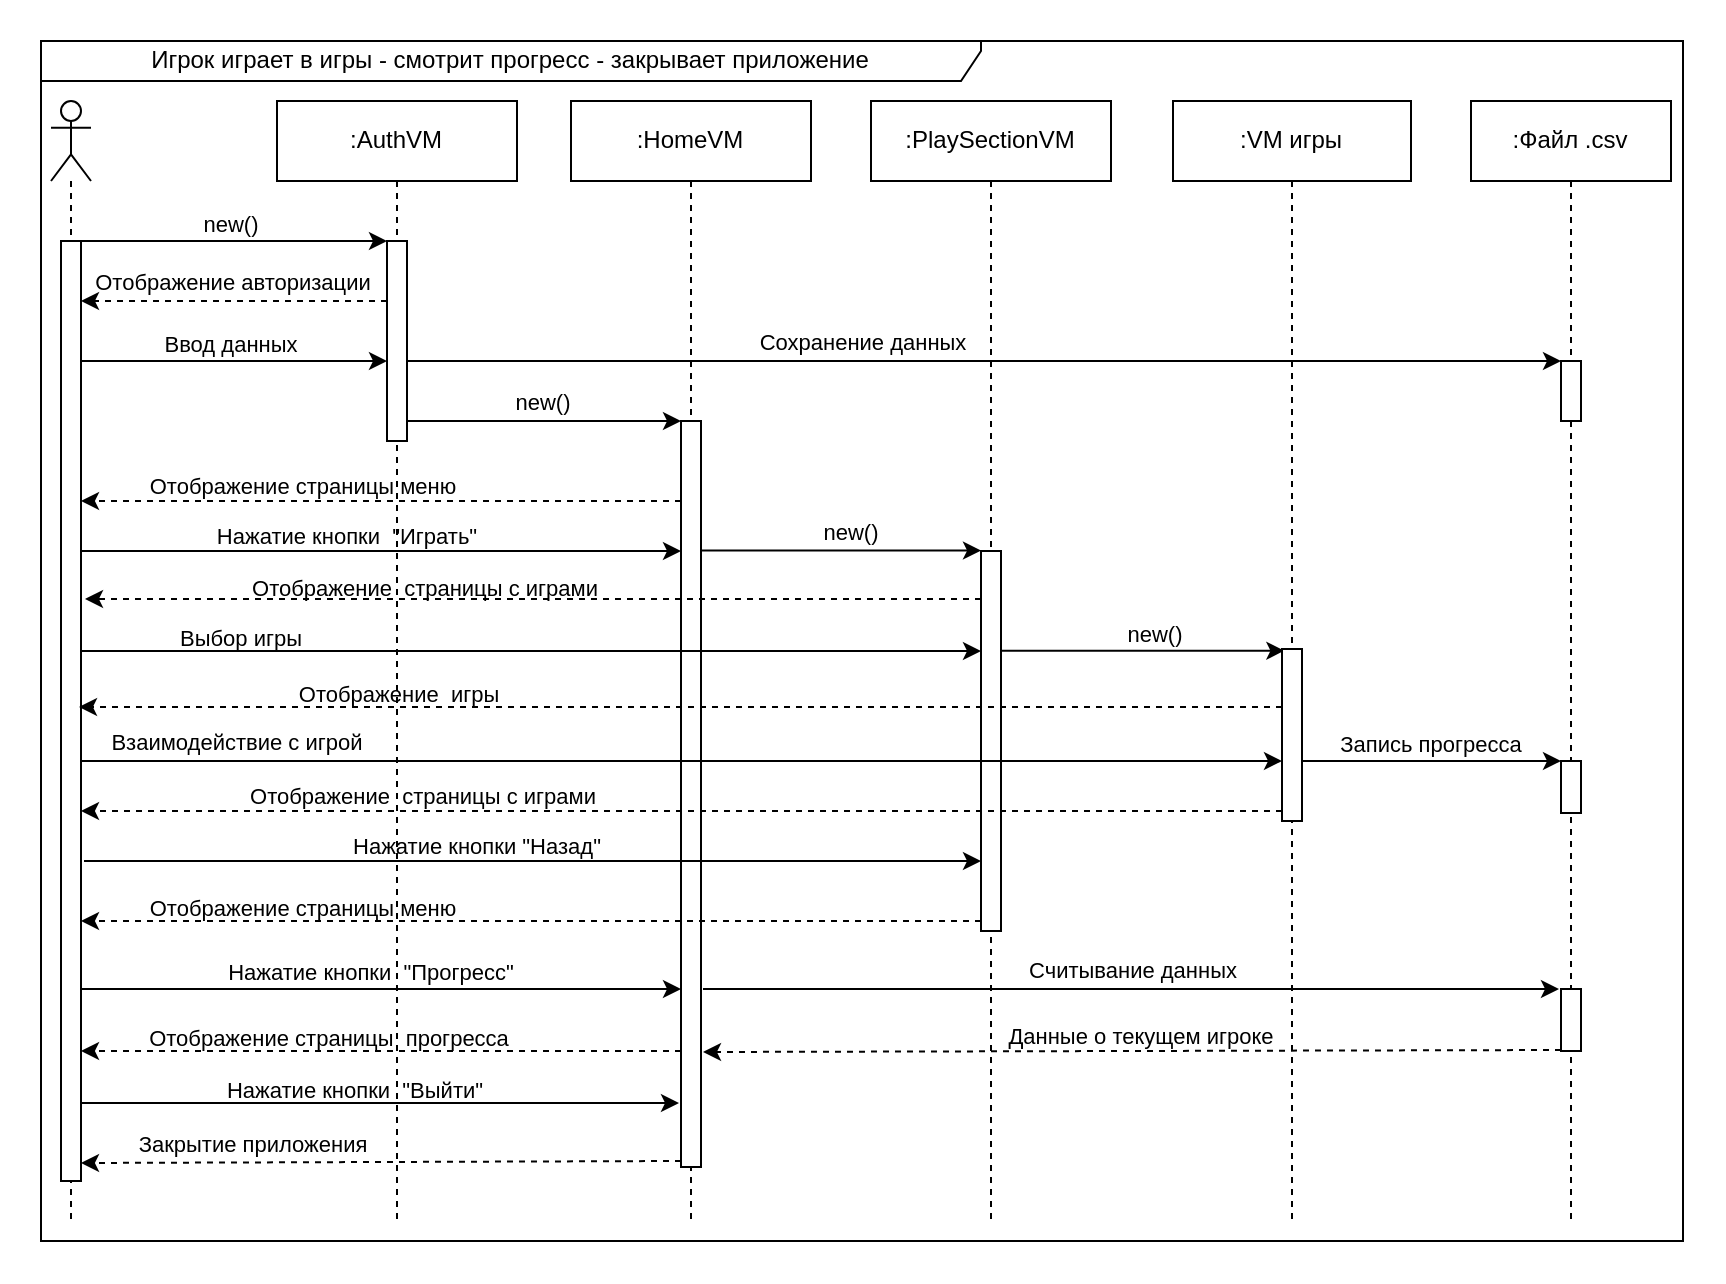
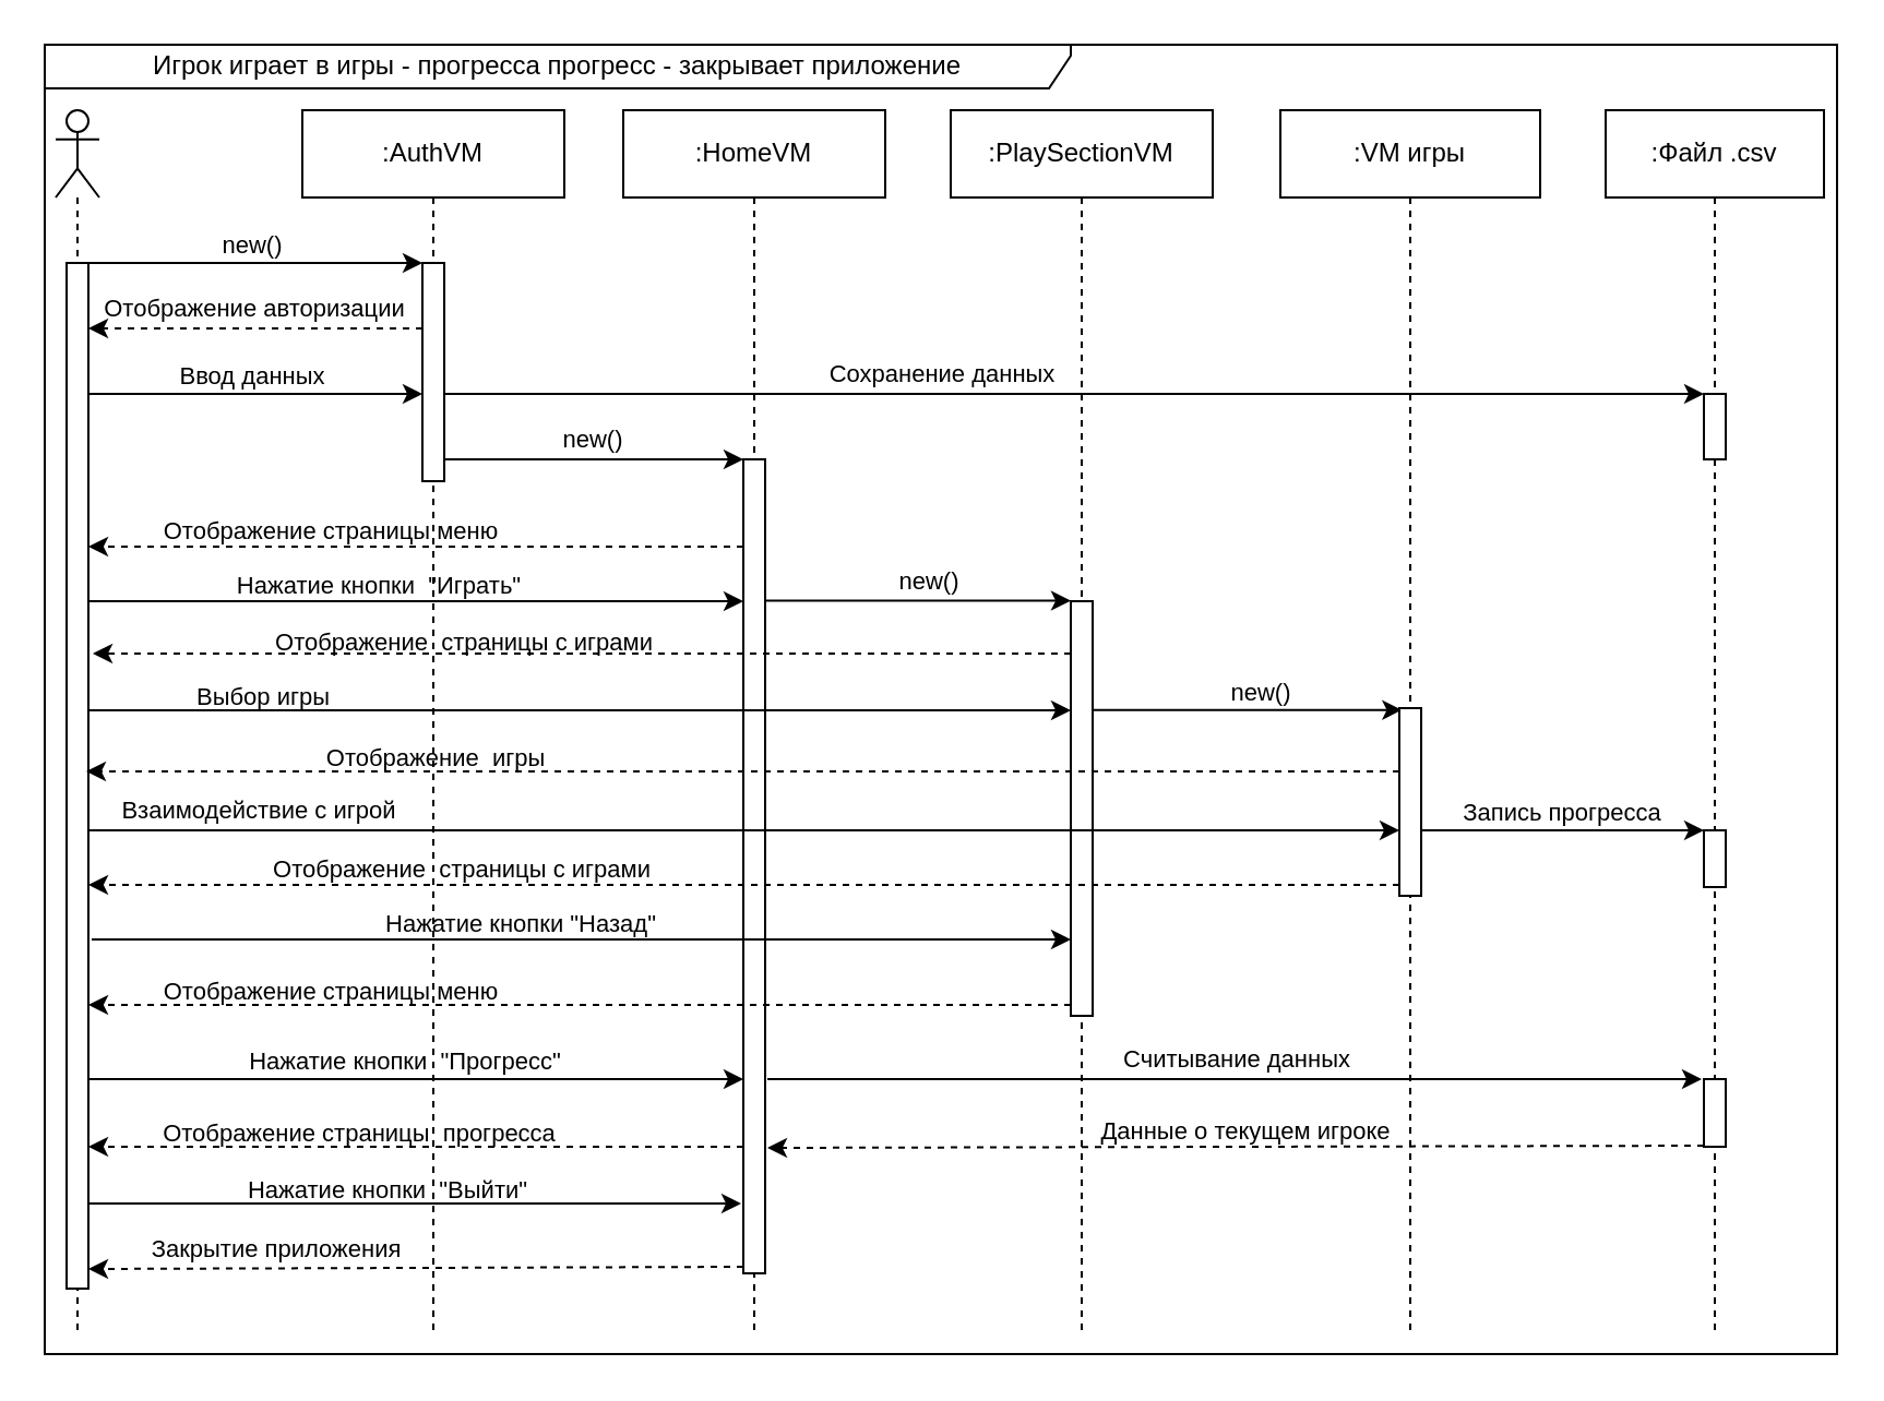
- <mxCell id="62" value="Игрок играет в игры -&amp;nbsp;смотрит прогресс - закрывает приложение" style="shape=umlFrame;whiteSpace=wrap;html=1;pointerEvents=0;recursiveResize=0;container=1;collapsible=0;width=470;height=20;" parent="1" vertex="1"><mxGeometry x="20" y="20" width="821" height="600" as="geometry" /></mxCell>
+ <mxCell id="62" value="Игрок играет в игры -&amp;nbsp;прогресса прогресс - закрывает приложение" style="shape=umlFrame;whiteSpace=wrap;html=1;pointerEvents=0;recursiveResize=0;container=1;collapsible=0;width=470;height=20;" parent="1" vertex="1"><mxGeometry x="20" y="20" width="821" height="600" as="geometry" /></mxCell>
